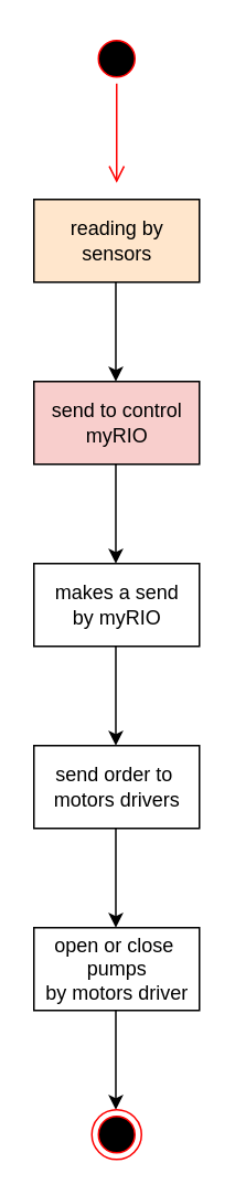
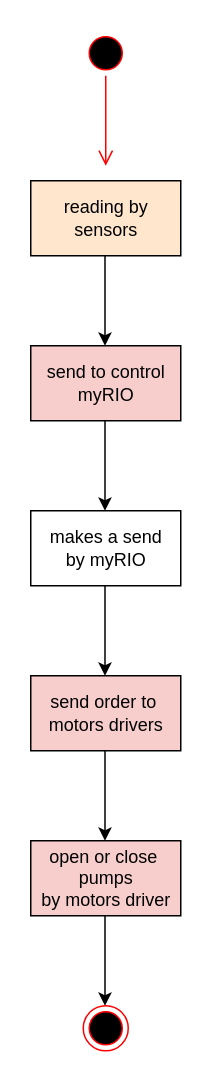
- <mxCell id="10" value="send order to&amp;nbsp;&lt;br&gt;motors drivers" style="html=1;dashed=0;whitespace=wrap;" vertex="1" parent="1"><mxGeometry x="20" y="450" width="100" height="50" as="geometry" /></mxCell>
+ <mxCell id="10" value="send order to&amp;nbsp;&lt;br&gt;motors drivers" style="html=1;dashed=0;whitespace=wrap;fillColor=#f8cecc;" vertex="1" parent="1"><mxGeometry x="20" y="450" width="100" height="50" as="geometry" /></mxCell>
- <mxCell id="12" value="open or close&amp;nbsp;&lt;br&gt;pumps&lt;br&gt;by motors driver" style="html=1;dashed=0;whitespace=wrap;" vertex="1" parent="1"><mxGeometry x="20" y="560" width="100" height="50" as="geometry" /></mxCell>
+ <mxCell id="12" value="open or close&amp;nbsp;&lt;br&gt;pumps&lt;br&gt;by motors driver" style="html=1;dashed=0;whitespace=wrap;fillColor=#f8cecc;" vertex="1" parent="1"><mxGeometry x="20" y="560" width="100" height="50" as="geometry" /></mxCell>
